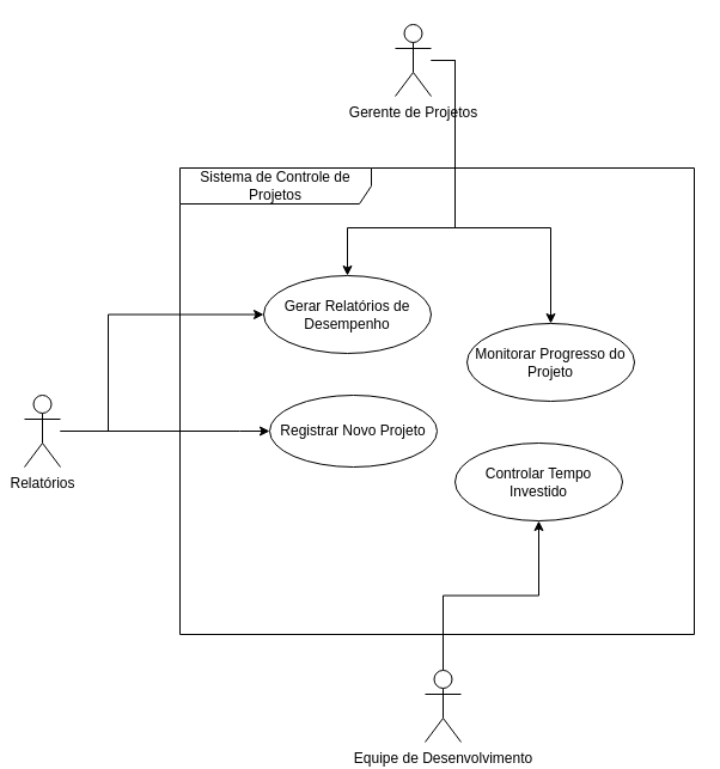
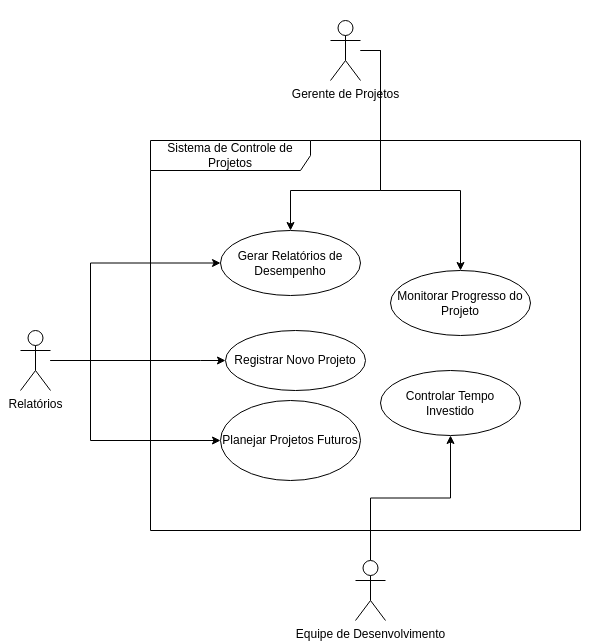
+ <mxCell id="3" style="edgeStyle=orthogonalEdgeStyle;rounded=0;orthogonalLoop=1;jettySize=auto;html=1;entryX=0;entryY=0.5;entryDx=0;entryDy=0;" edge="1" parent="1" source="5" target="8"><mxGeometry relative="1" as="geometry"><Array as="points"><mxPoint x="90" y="360" /><mxPoint x="90" y="440" /></Array></mxGeometry></mxCell>
+ <mxCell id="8" value="Planejar Projetos Futuros" style="ellipse;html=1;whiteSpace=wrap;" vertex="1" parent="6"><mxGeometry x="70" y="260" width="140" height="80" as="geometry" /></mxCell>
